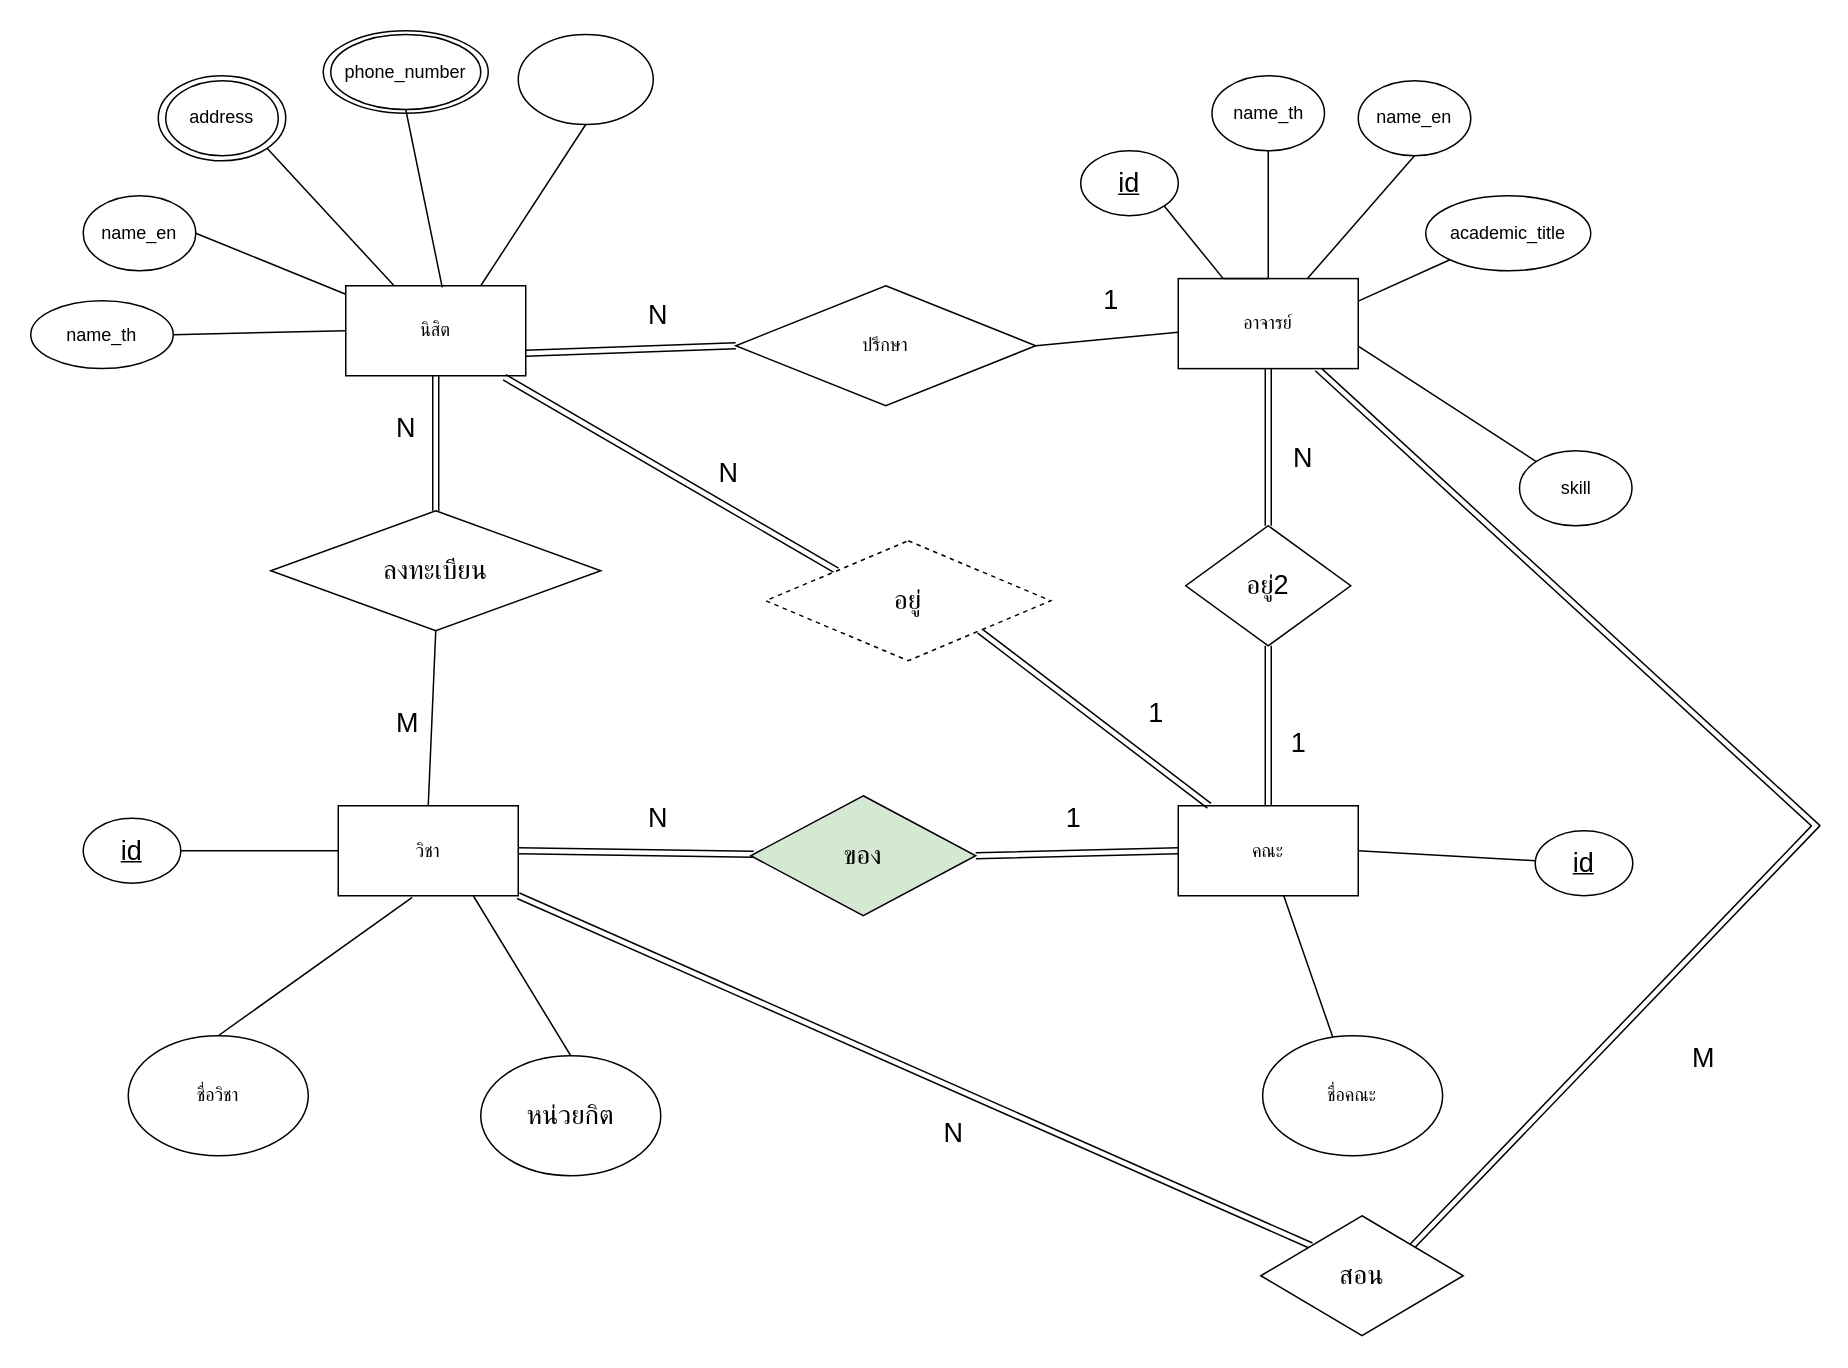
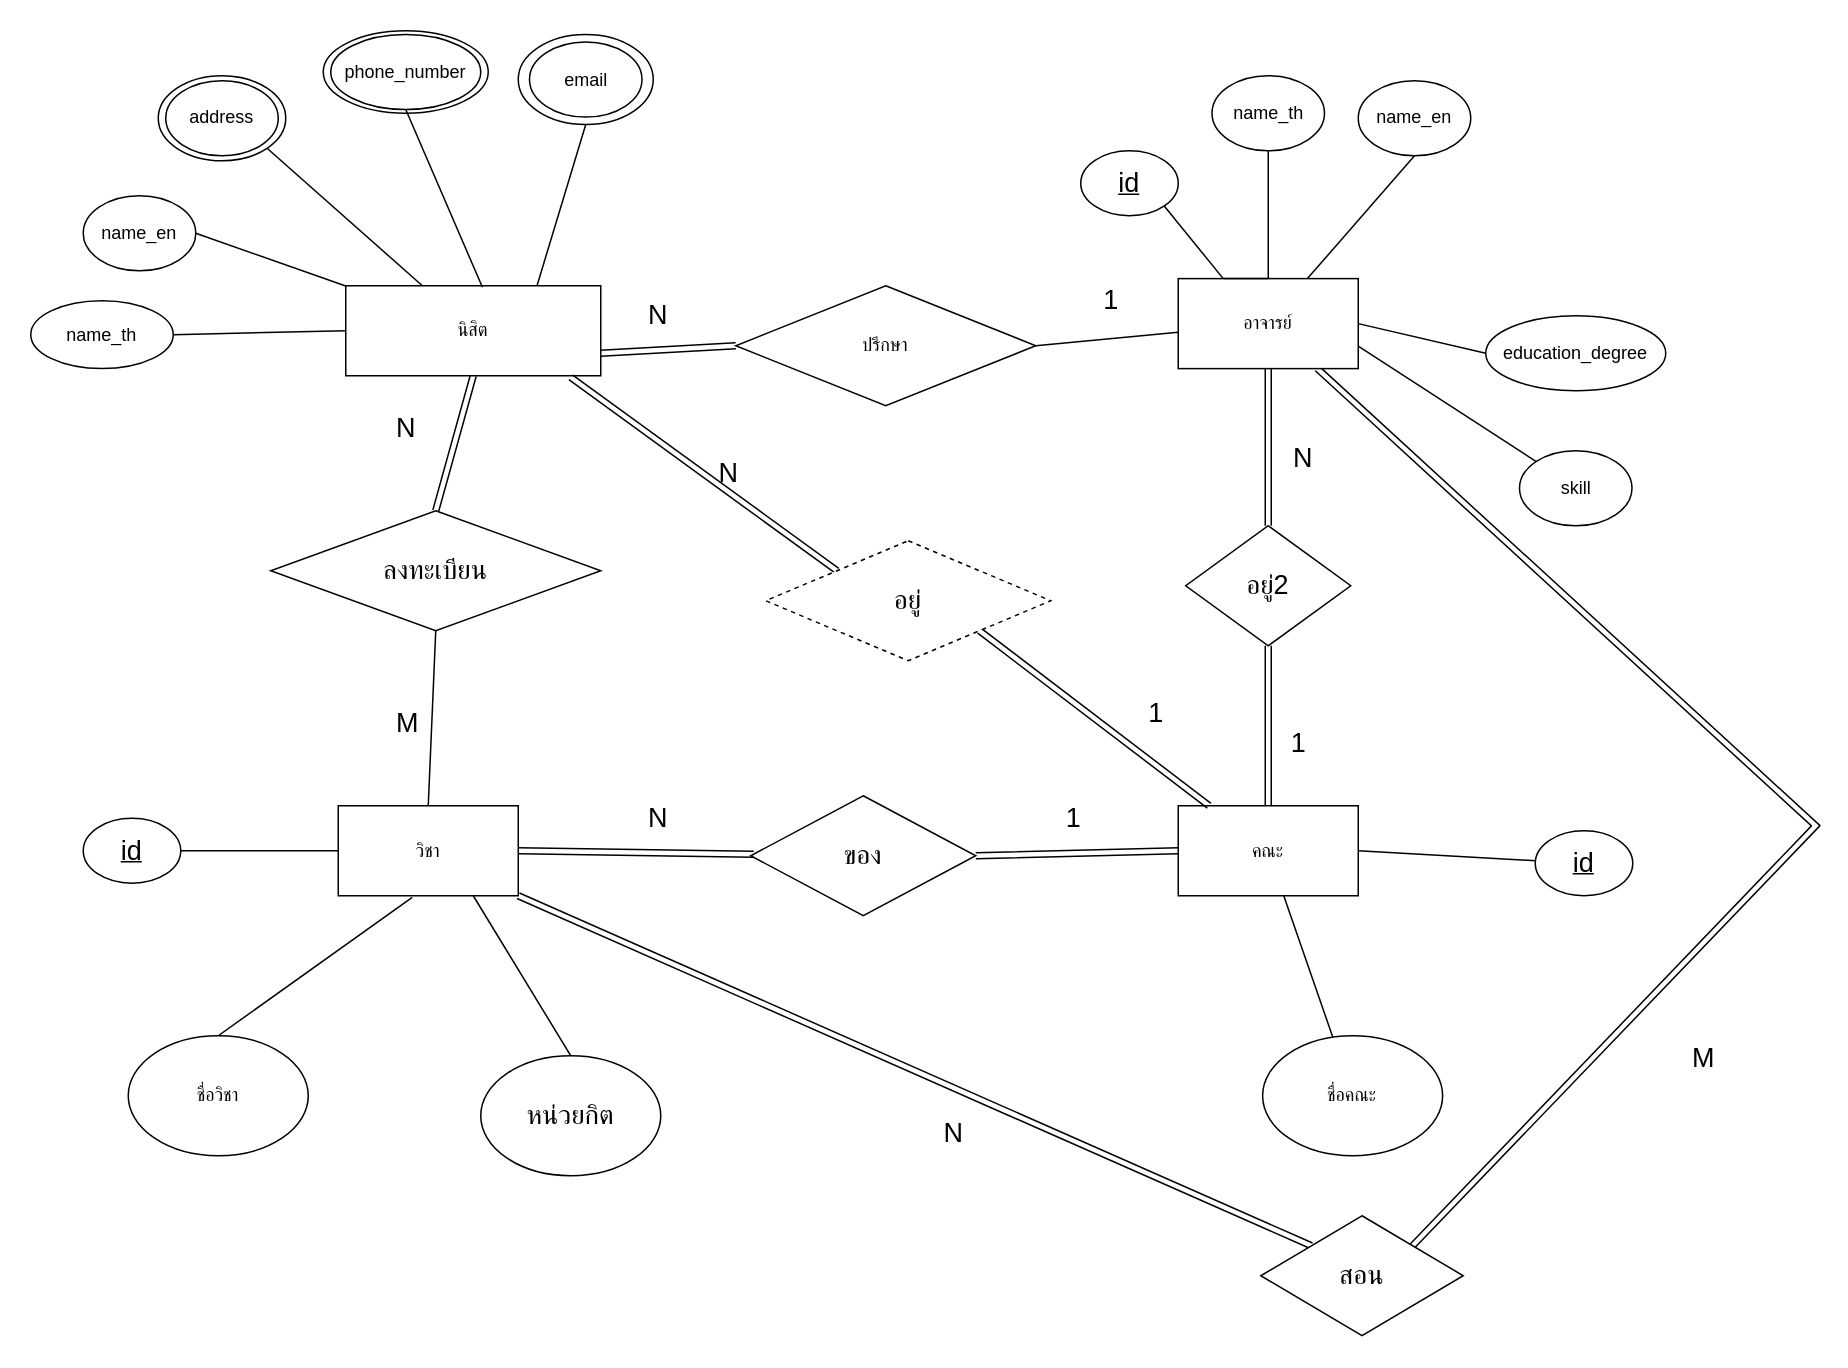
+ <mxCell id="20" value="email" style="ellipse;whiteSpace=wrap;html=1;" vertex="1" parent="1"><mxGeometry x="352.5" y="27.5" width="75" height="50" as="geometry" /></mxCell>
- <mxCell id="22" value="academic_title" style="ellipse;whiteSpace=wrap;html=1;" vertex="1" parent="1"><mxGeometry x="950" y="130" width="110" height="50" as="geometry" /></mxCell>
- <mxCell id="21" style="edgeStyle=none;rounded=0;orthogonalLoop=1;jettySize=auto;html=1;exitX=0;exitY=1;exitDx=0;exitDy=0;entryX=1;entryY=0.25;entryDx=0;entryDy=0;endArrow=none;endFill=0;" edge="1" parent="1" source="22" target="11"><mxGeometry relative="1" as="geometry" /></mxCell>
- <mxCell id="7" value="นิสิต" style="rounded=0;whiteSpace=wrap;html=1;" vertex="1" parent="1"><mxGeometry x="230" y="190" width="120" height="60" as="geometry" /></mxCell>
+ <mxCell id="7" value="นิสิต" style="rounded=0;whiteSpace=wrap;html=1;" vertex="1" parent="1"><mxGeometry x="230" y="190" width="170" height="60" as="geometry" /></mxCell>
+ <mxCell id="33" style="edgeStyle=none;rounded=0;orthogonalLoop=1;jettySize=auto;html=1;exitX=0;exitY=0.5;exitDx=0;exitDy=0;entryX=1;entryY=0.5;entryDx=0;entryDy=0;endArrow=none;endFill=0;" edge="1" parent="1" source="34" target="11"><mxGeometry relative="1" as="geometry" /></mxCell>
+ <mxCell id="34" value="education_degree" style="ellipse;whiteSpace=wrap;html=1;" vertex="1" parent="1"><mxGeometry x="990" y="210" width="120" height="50" as="geometry" /></mxCell>
- <mxCell id="62" value="ของ" style="rhombus;whiteSpace=wrap;html=1;fontSize=18;fillColor=#d5e8d4;" vertex="1" parent="1"><mxGeometry x="500" y="530" width="150" height="80" as="geometry" /></mxCell>
+ <mxCell id="62" value="ของ" style="rhombus;whiteSpace=wrap;html=1;fontSize=18;" vertex="1" parent="1"><mxGeometry x="500" y="530" width="150" height="80" as="geometry" /></mxCell>
